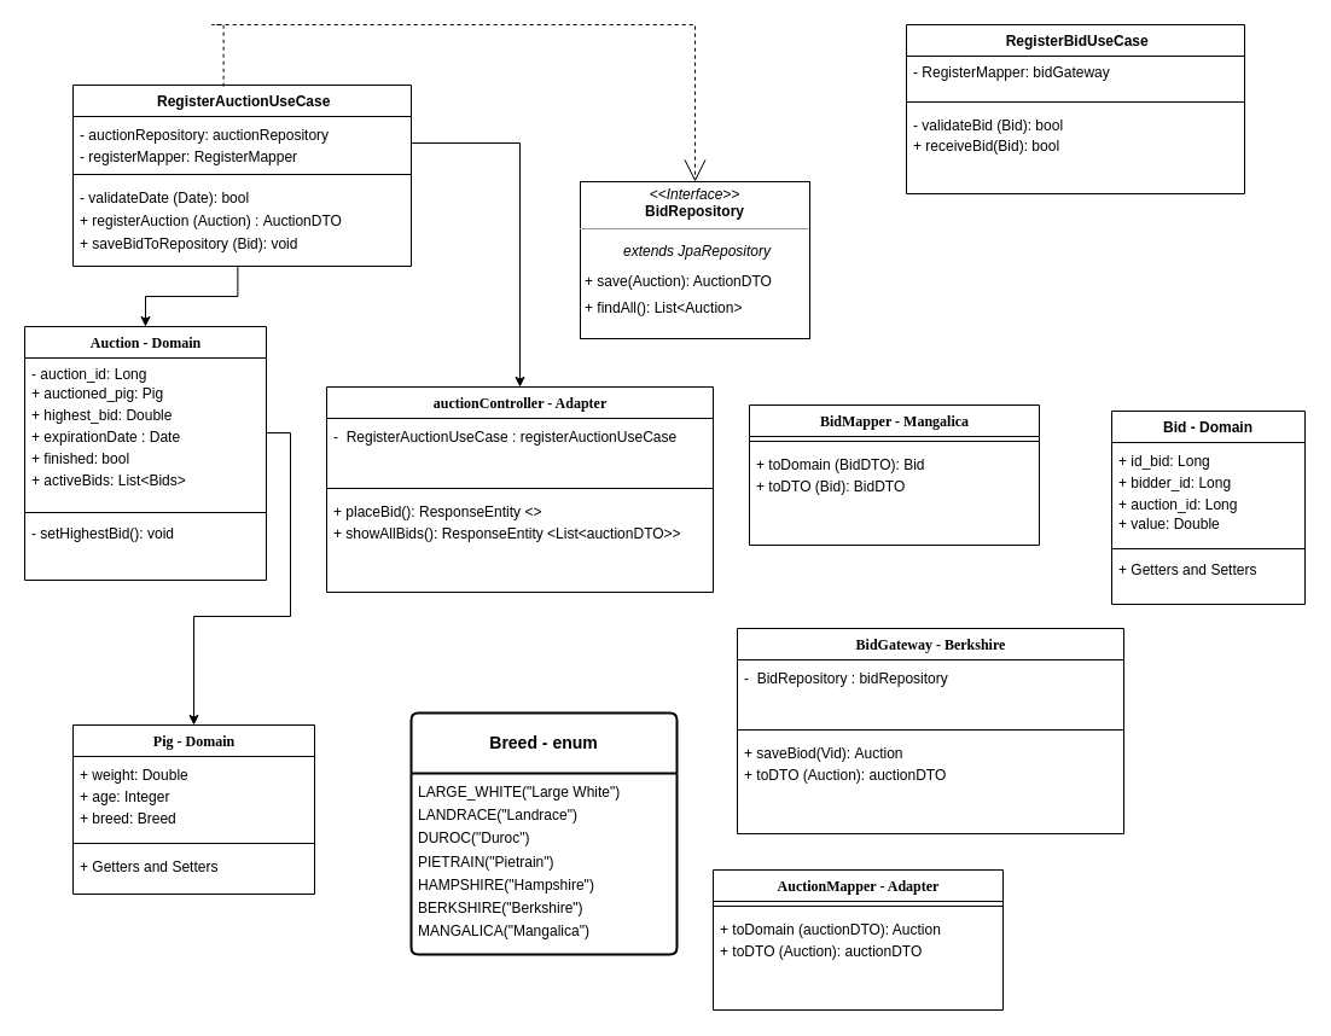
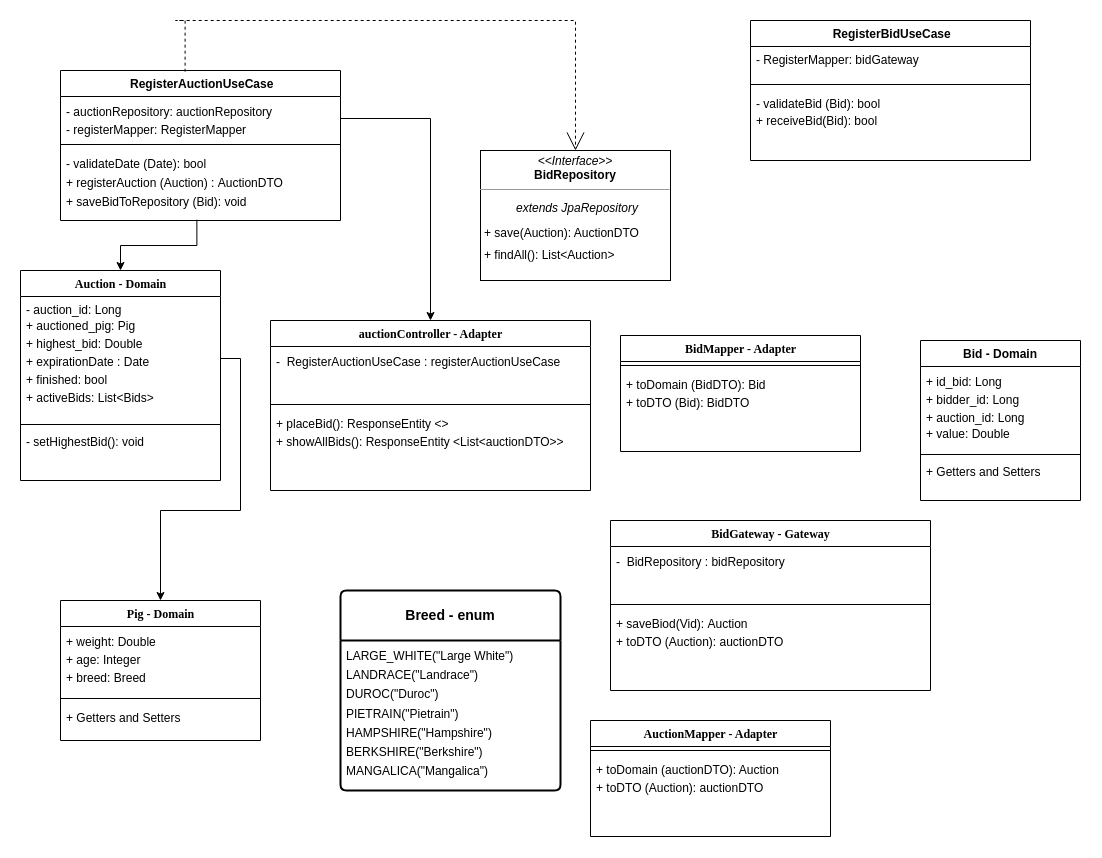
- <mxCell id="37" value="BidMapper - Mangalica" style="swimlane;html=1;fontStyle=1;align=center;verticalAlign=top;childLayout=stackLayout;horizontal=1;startSize=26;horizontalStack=0;resizeParent=1;resizeLast=0;collapsible=1;marginBottom=0;swimlaneFillColor=#ffffff;rounded=0;shadow=0;comic=0;labelBackgroundColor=none;strokeWidth=1;fillColor=none;fontFamily=Verdana;fontSize=12" vertex="1" parent="1"><mxGeometry x="620" y="335" width="240" height="116" as="geometry" /></mxCell>
+ <mxCell id="37" value="BidMapper - Adapter" style="swimlane;html=1;fontStyle=1;align=center;verticalAlign=top;childLayout=stackLayout;horizontal=1;startSize=26;horizontalStack=0;resizeParent=1;resizeLast=0;collapsible=1;marginBottom=0;swimlaneFillColor=#ffffff;rounded=0;shadow=0;comic=0;labelBackgroundColor=none;strokeWidth=1;fillColor=none;fontFamily=Verdana;fontSize=12" vertex="1" parent="1"><mxGeometry x="620" y="335" width="240" height="116" as="geometry" /></mxCell>
- <mxCell id="33" value="BidGateway - Berkshire" style="swimlane;html=1;fontStyle=1;align=center;verticalAlign=top;childLayout=stackLayout;horizontal=1;startSize=26;horizontalStack=0;resizeParent=1;resizeLast=0;collapsible=1;marginBottom=0;swimlaneFillColor=#ffffff;rounded=0;shadow=0;comic=0;labelBackgroundColor=none;strokeWidth=1;fillColor=none;fontFamily=Verdana;fontSize=12" vertex="1" parent="1"><mxGeometry x="610" y="520" width="320" height="170" as="geometry" /></mxCell>
+ <mxCell id="33" value="BidGateway - Gateway" style="swimlane;html=1;fontStyle=1;align=center;verticalAlign=top;childLayout=stackLayout;horizontal=1;startSize=26;horizontalStack=0;resizeParent=1;resizeLast=0;collapsible=1;marginBottom=0;swimlaneFillColor=#ffffff;rounded=0;shadow=0;comic=0;labelBackgroundColor=none;strokeWidth=1;fillColor=none;fontFamily=Verdana;fontSize=12" vertex="1" parent="1"><mxGeometry x="610" y="520" width="320" height="170" as="geometry" /></mxCell>
